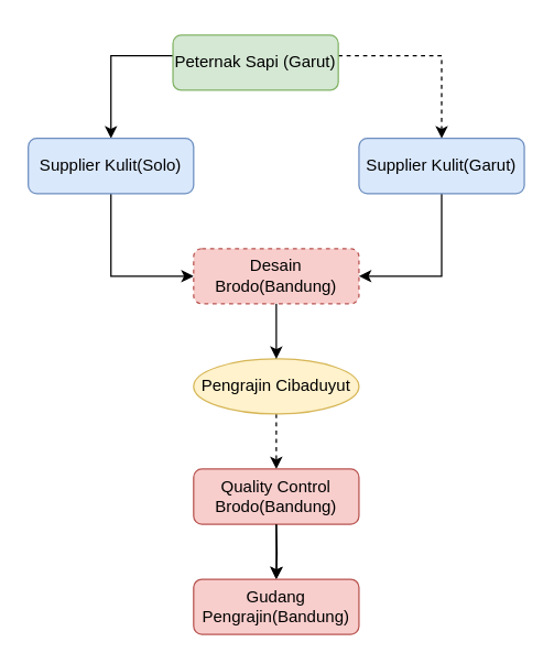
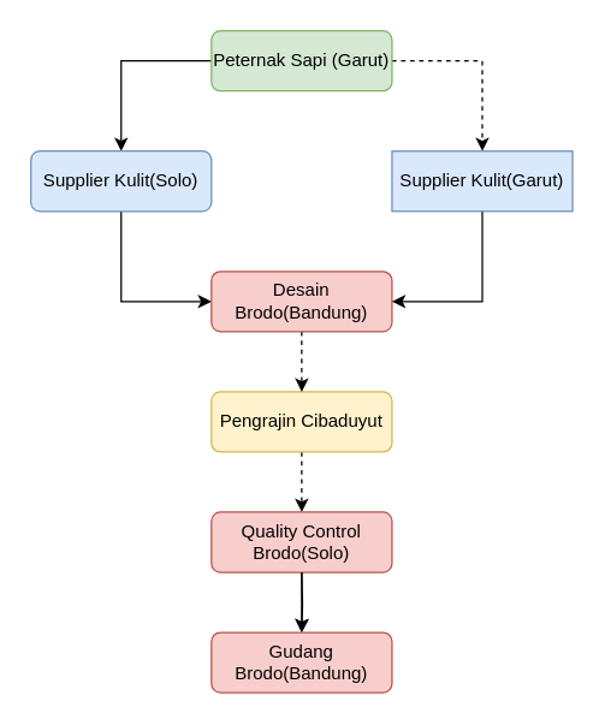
- <mxCell id="4" value="Peternak Sapi (Garut)" style="rounded=1;whiteSpace=wrap;html=1;fontSize=12;glass=0;strokeWidth=1;shadow=0;fillColor=#d5e8d4;strokeColor=#82b366;" parent="1" vertex="1"><mxGeometry x="125" y="25" width="120" height="40" as="geometry" /></mxCell>
+ <mxCell id="4" value="Peternak Sapi (Garut)" style="rounded=1;whiteSpace=wrap;html=1;fontSize=12;glass=0;strokeWidth=1;shadow=0;fillColor=#d5e8d4;strokeColor=#82b366;" parent="1" vertex="1"><mxGeometry x="140" y="20" width="120" height="40" as="geometry" /></mxCell>
- <mxCell id="12" value="Supplier Kulit(Garut)" style="rounded=1;whiteSpace=wrap;html=1;fontSize=12;glass=0;strokeWidth=1;shadow=0;fillColor=#dae8fc;strokeColor=#6c8ebf;" vertex="1" parent="1"><mxGeometry x="260" y="100" width="120" height="40" as="geometry" /></mxCell>
+ <mxCell id="12" value="Supplier Kulit(Garut)" style="whiteSpace=wrap;html=1;fontSize=12;glass=0;strokeWidth=1;shadow=0;fillColor=#dae8fc;strokeColor=#6c8ebf;rounded=0;" vertex="1" parent="1"><mxGeometry x="260" y="100" width="120" height="40" as="geometry" /></mxCell>
- <mxCell id="10" value="Desain Brodo(Bandung)" style="rounded=1;whiteSpace=wrap;html=1;fontSize=12;glass=0;strokeWidth=1;shadow=0;fillColor=#f8cecc;strokeColor=#b85450;dashed=1;" parent="1" vertex="1"><mxGeometry x="140" y="180" width="120" height="40" as="geometry" /></mxCell>
+ <mxCell id="10" value="Desain Brodo(Bandung)" style="rounded=1;whiteSpace=wrap;html=1;fontSize=12;glass=0;strokeWidth=1;shadow=0;fillColor=#f8cecc;strokeColor=#b85450;" parent="1" vertex="1"><mxGeometry x="140" y="180" width="120" height="40" as="geometry" /></mxCell>
- <mxCell id="9" style="edgeStyle=orthogonalEdgeStyle;rounded=0;orthogonalLoop=1;jettySize=auto;html=1;entryX=0.5;entryY=0;entryDx=0;entryDy=0;" edge="1" parent="1" source="10" target="8"><mxGeometry relative="1" as="geometry" /></mxCell>
+ <mxCell id="9" style="edgeStyle=orthogonalEdgeStyle;rounded=0;orthogonalLoop=1;jettySize=auto;html=1;entryX=0.5;entryY=0;entryDx=0;entryDy=0;dashed=1;" edge="1" parent="1" source="10" target="8"><mxGeometry relative="1" as="geometry" /></mxCell>
- <mxCell id="8" value="Pengrajin Cibaduyut" style="ellipse;whiteSpace=wrap;html=1;fontSize=12;glass=0;strokeWidth=1;shadow=0;fillColor=#fff2cc;strokeColor=#d6b656;" parent="1" vertex="1"><mxGeometry x="140" y="260" width="120" height="40" as="geometry" /></mxCell>
+ <mxCell id="8" value="Pengrajin Cibaduyut" style="rounded=1;whiteSpace=wrap;html=1;fontSize=12;glass=0;strokeWidth=1;shadow=0;fillColor=#fff2cc;strokeColor=#d6b656;" parent="1" vertex="1"><mxGeometry x="140" y="260" width="120" height="40" as="geometry" /></mxCell>
- <mxCell id="14" value="Quality Control Brodo(Bandung)" style="rounded=1;whiteSpace=wrap;html=1;fontSize=12;glass=0;strokeWidth=1;shadow=0;fillColor=#f8cecc;strokeColor=#b85450;" vertex="1" parent="1"><mxGeometry x="140" y="340" width="120" height="40" as="geometry" /></mxCell>
+ <mxCell id="14" value="Quality Control Brodo(Solo)" style="rounded=1;whiteSpace=wrap;html=1;fontSize=12;glass=0;strokeWidth=1;shadow=0;fillColor=#f8cecc;strokeColor=#b85450;" vertex="1" parent="1"><mxGeometry x="140" y="340" width="120" height="40" as="geometry" /></mxCell>
- <mxCell id="16" value="Gudang Pengrajin(Bandung)" style="rounded=1;whiteSpace=wrap;html=1;fontSize=12;glass=0;strokeWidth=1;shadow=0;fillColor=#f8cecc;strokeColor=#b85450;" vertex="1" parent="1"><mxGeometry x="140" y="420" width="120" height="40" as="geometry" /></mxCell>
+ <mxCell id="16" value="Gudang Brodo(Bandung)" style="rounded=1;whiteSpace=wrap;html=1;fontSize=12;glass=0;strokeWidth=1;shadow=0;fillColor=#f8cecc;strokeColor=#b85450;" vertex="1" parent="1"><mxGeometry x="140" y="420" width="120" height="40" as="geometry" /></mxCell>
